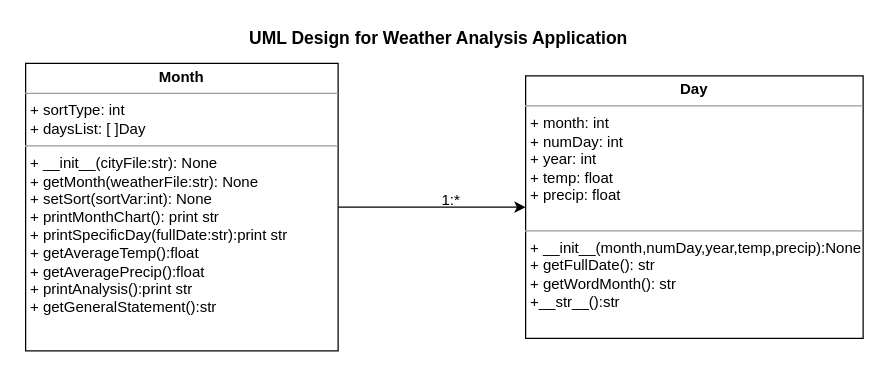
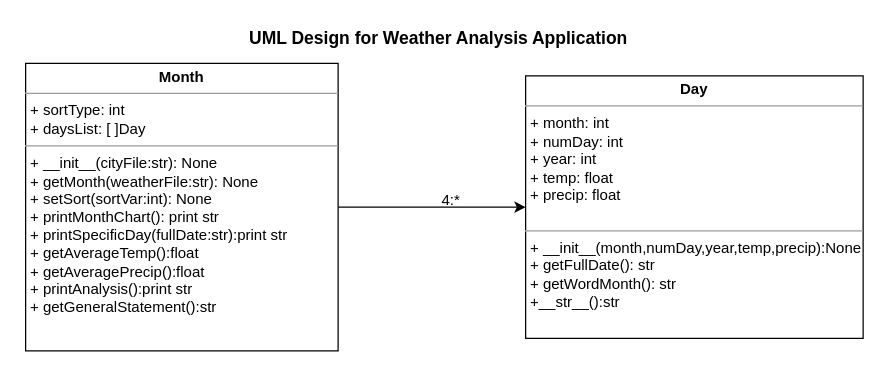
- <mxCell id="5" value="1:*" style="text;html=1;align=center;verticalAlign=middle;resizable=0;points=[];autosize=1;strokeColor=none;fillColor=none;" parent="1" vertex="1"><mxGeometry x="345" y="150" width="30" height="20" as="geometry" /></mxCell>
+ <mxCell id="5" value="4:*" style="text;html=1;align=center;verticalAlign=middle;resizable=0;points=[];autosize=1;strokeColor=none;fillColor=none;" parent="1" vertex="1"><mxGeometry x="345" y="150" width="30" height="20" as="geometry" /></mxCell>
